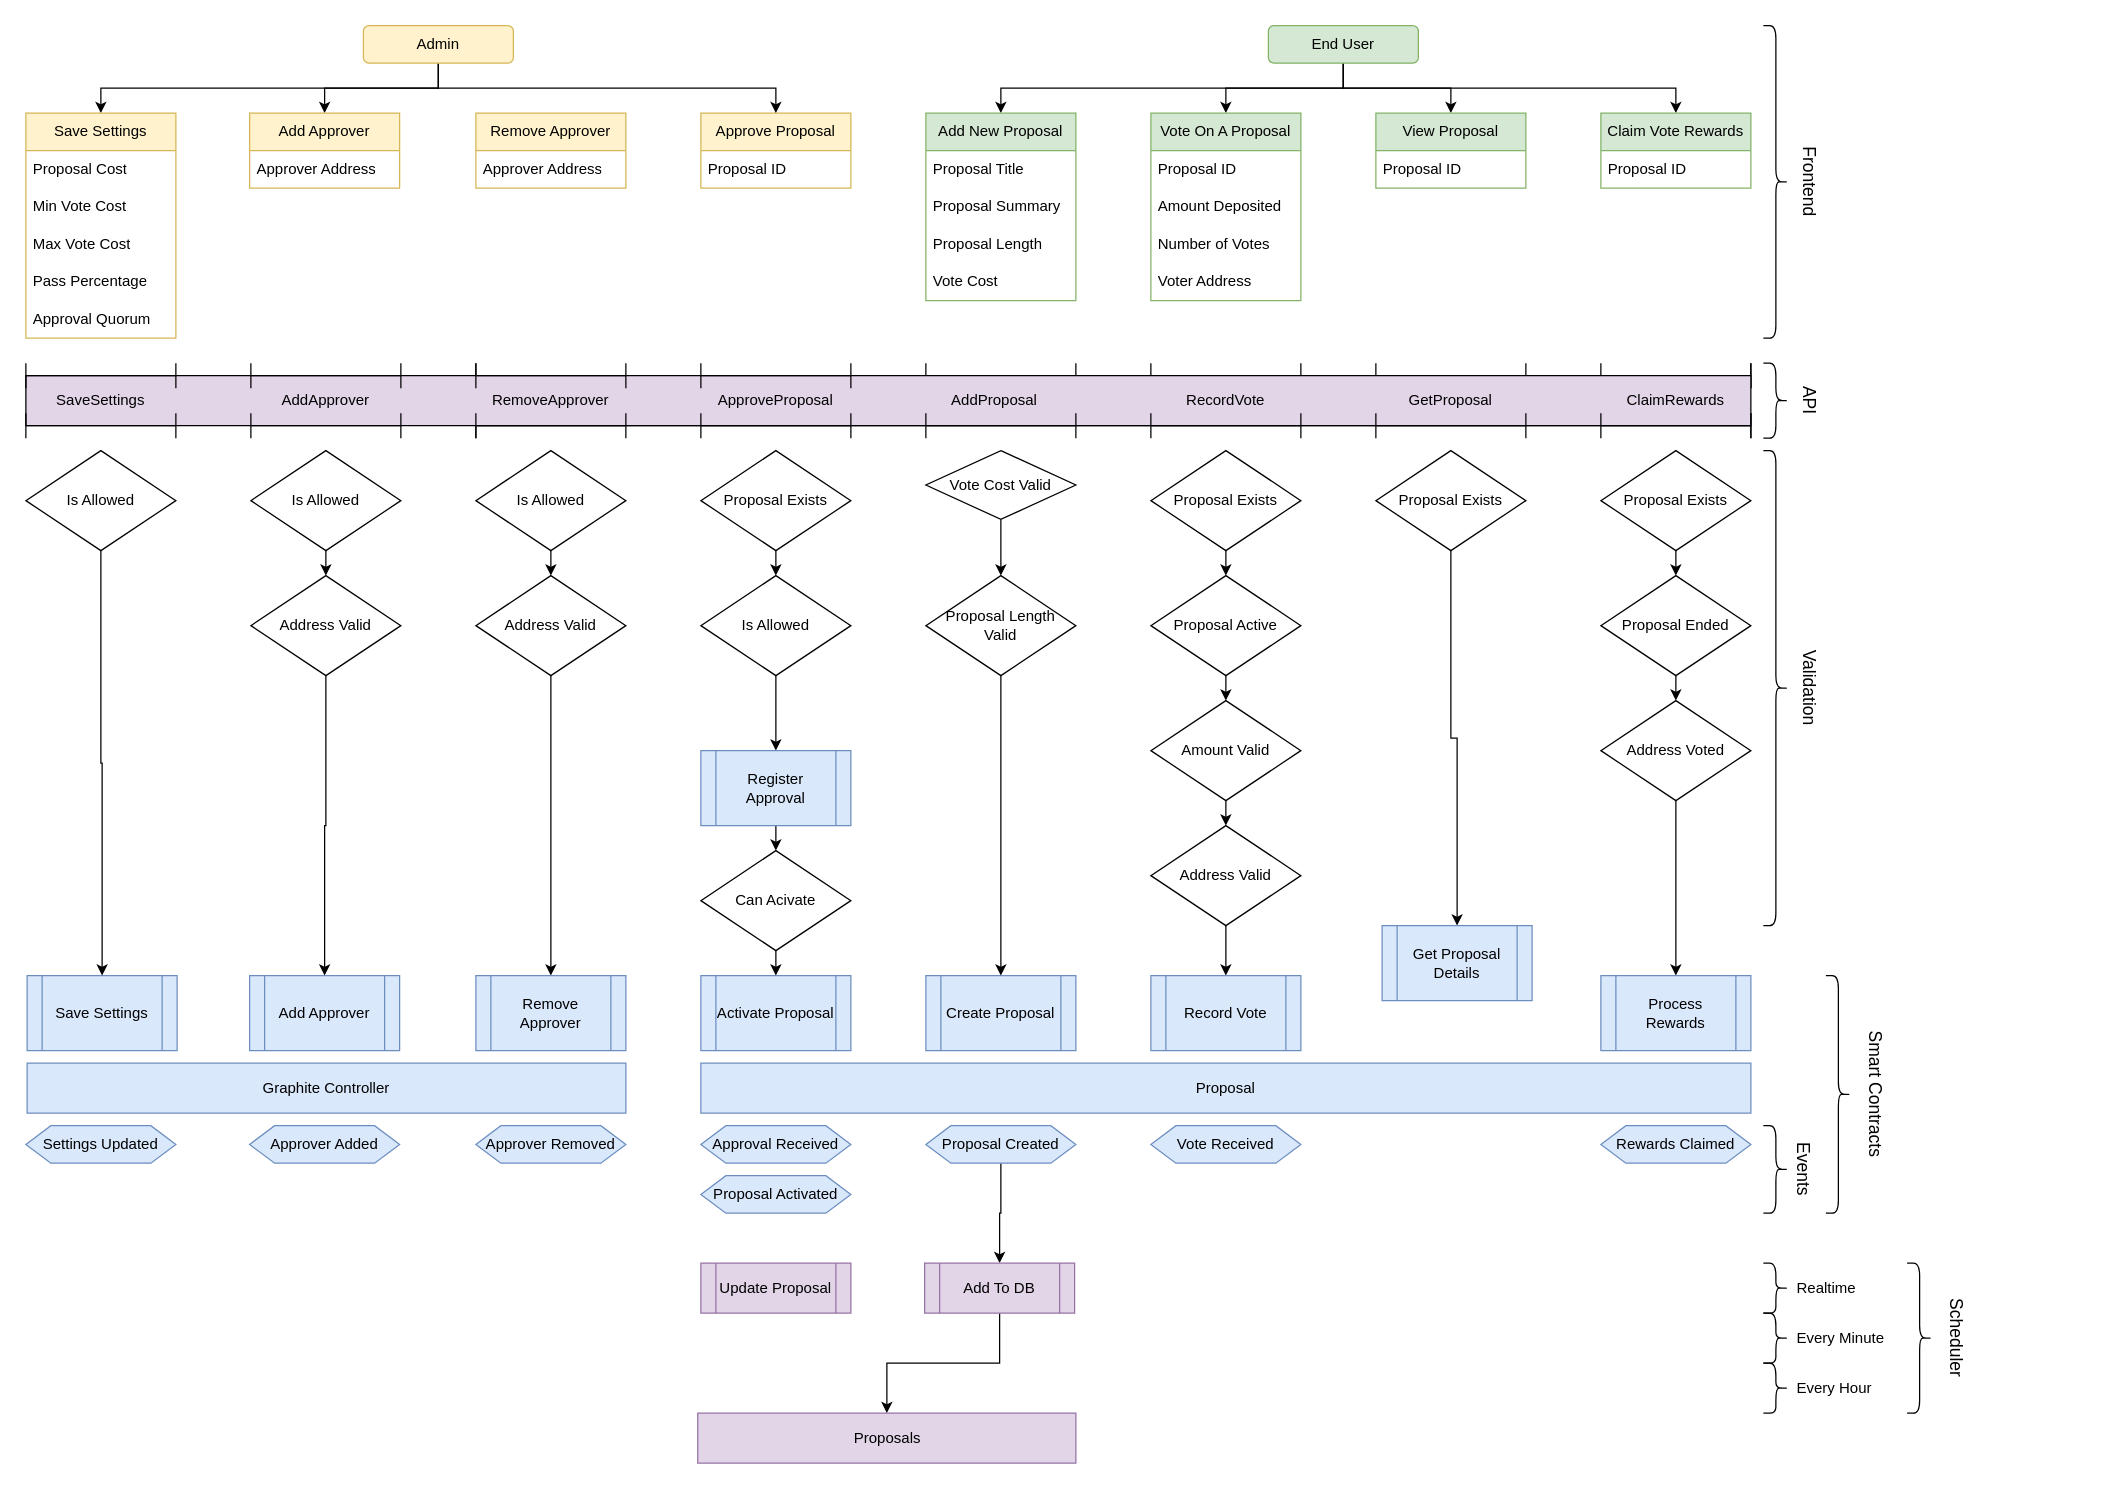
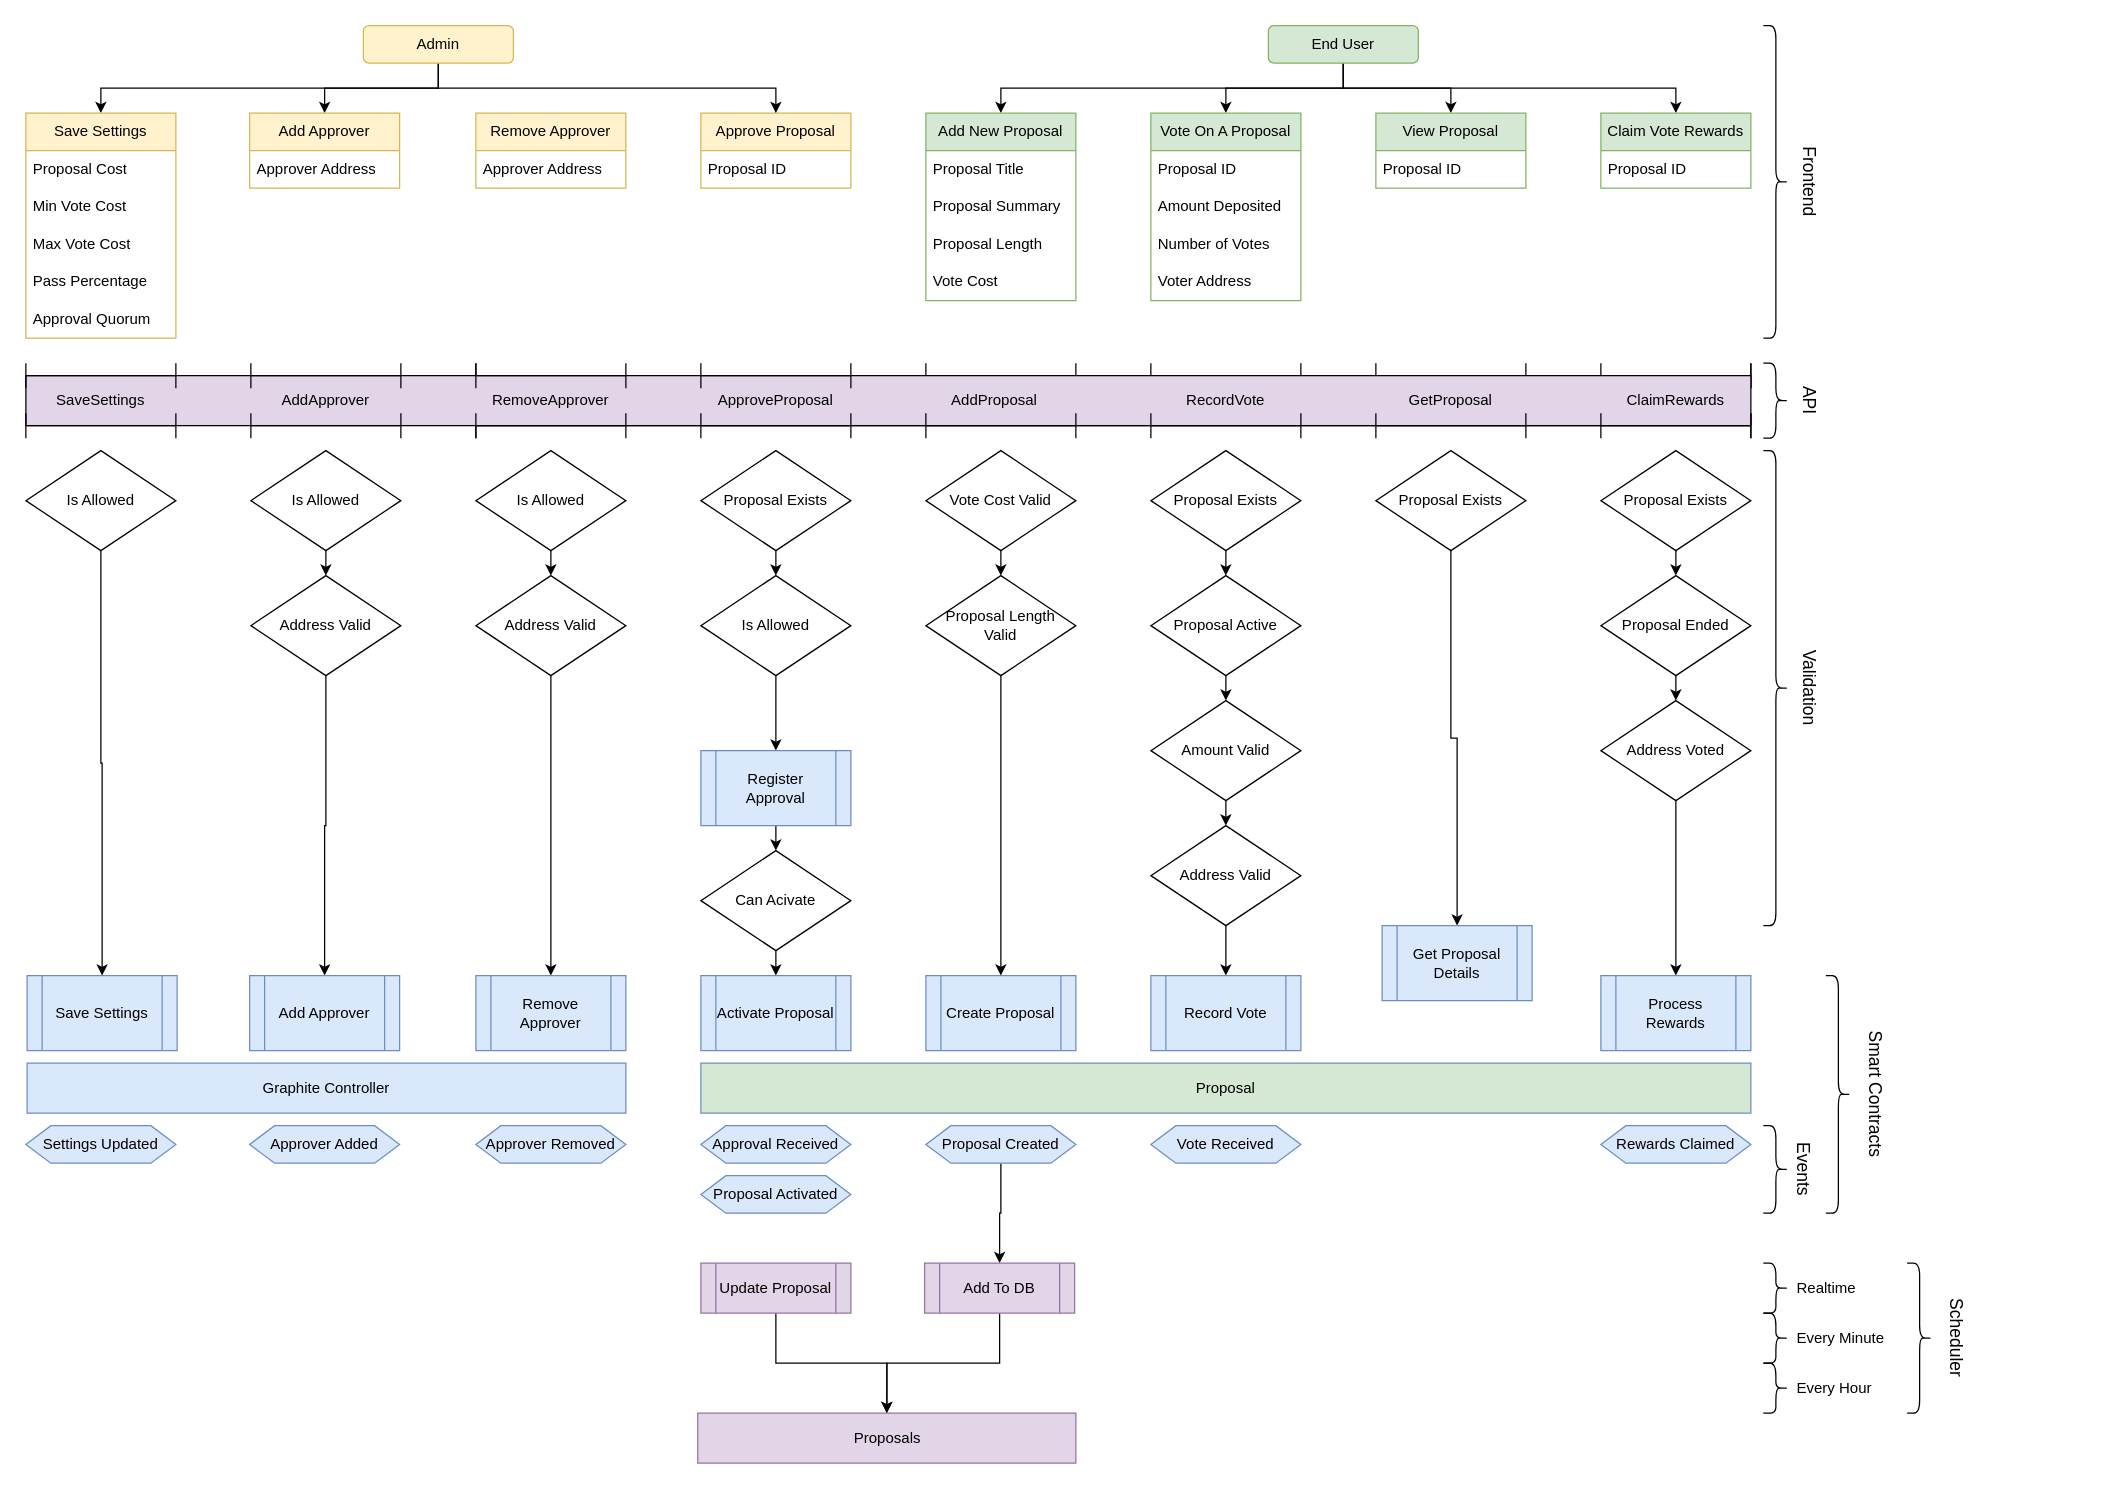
- <mxCell id="15" value="Vote Cost Valid" style="rhombus;whiteSpace=wrap;html=1;" parent="1" vertex="1"><mxGeometry x="740" y="360" width="120" height="55" as="geometry" /></mxCell>
+ <mxCell id="15" value="Vote Cost Valid" style="rhombus;whiteSpace=wrap;html=1;" parent="1" vertex="1"><mxGeometry x="740" y="360" width="120" height="80" as="geometry" /></mxCell>
- <mxCell id="114" value="Proposal" style="rounded=0;whiteSpace=wrap;html=1;fillColor=#dae8fc;strokeColor=#6c8ebf;" vertex="1" parent="1"><mxGeometry x="560" y="850" width="840" height="40" as="geometry" /></mxCell>
+ <mxCell id="114" value="Proposal" style="rounded=0;whiteSpace=wrap;html=1;fillColor=#d5e8d4;strokeColor=#6c8ebf;" vertex="1" parent="1"><mxGeometry x="560" y="850" width="840" height="40" as="geometry" /></mxCell>
+ <mxCell id="134" style="edgeStyle=orthogonalEdgeStyle;rounded=0;orthogonalLoop=1;jettySize=auto;html=1;exitX=0.5;exitY=1;exitDx=0;exitDy=0;entryX=0.5;entryY=0;entryDx=0;entryDy=0;" edge="1" parent="1" source="135" target="125"><mxGeometry relative="1" as="geometry" /></mxCell>
